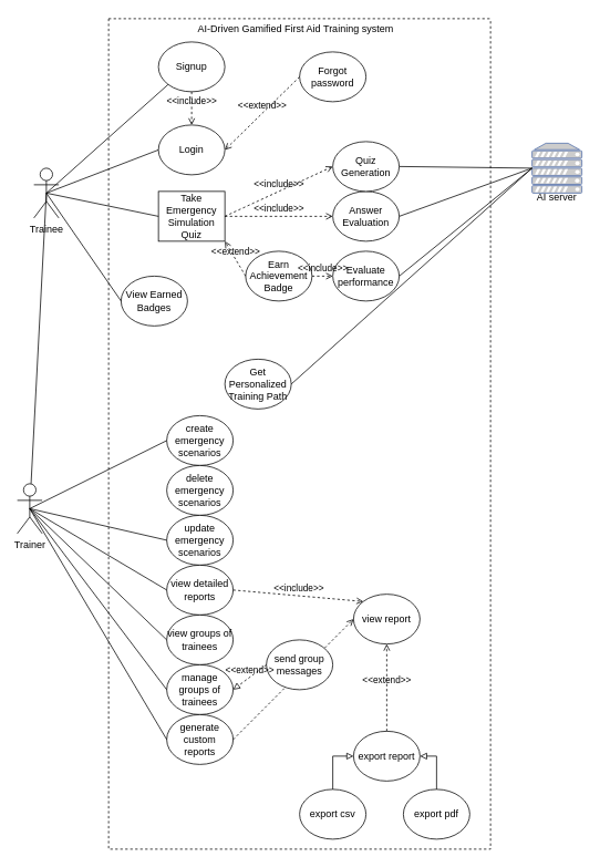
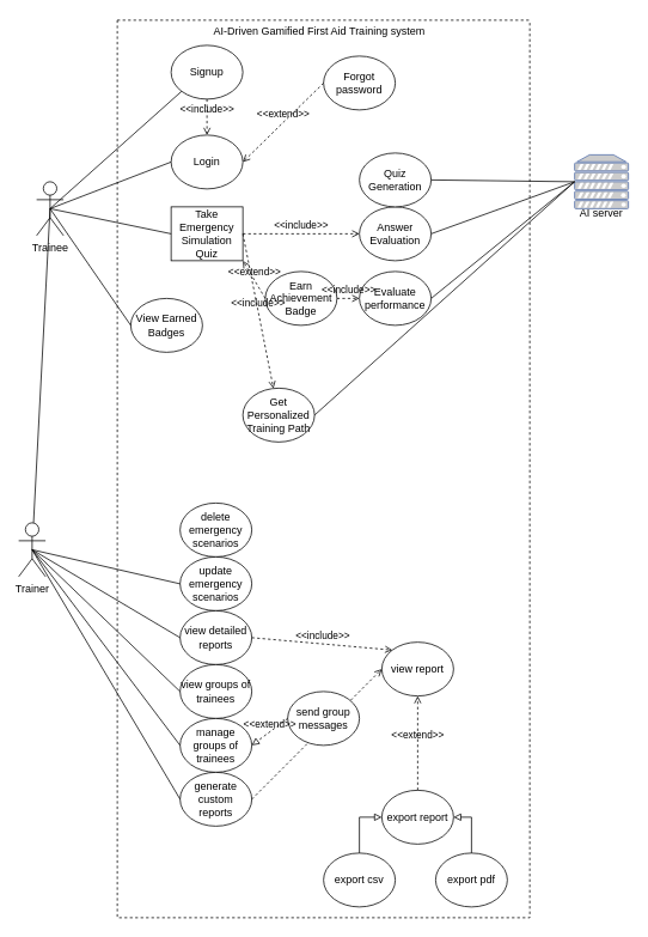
- <mxCell id="37" value="&amp;lt;&amp;lt;include&amp;gt;&amp;gt;" style="html=1;verticalAlign=bottom;labelBackgroundColor=none;endArrow=open;endFill=0;dashed=1;rounded=0;exitX=1;exitY=0.5;exitDx=0;exitDy=0;entryX=0;entryY=0.5;entryDx=0;entryDy=0;" edge="1" parent="4" source="9" target="36"><mxGeometry width="160" relative="1" as="geometry"><mxPoint x="150" y="208" as="sourcePoint" /><mxPoint x="270" y="208" as="targetPoint" /></mxGeometry></mxCell>
+ <mxCell id="37" value="&amp;lt;&amp;lt;include&amp;gt;&amp;gt;" style="html=1;verticalAlign=bottom;labelBackgroundColor=none;endArrow=open;endFill=0;dashed=1;rounded=0;exitX=1;exitY=0.5;exitDx=0;exitDy=0;" edge="1" parent="4" source="9" target="13"><mxGeometry width="160" relative="1" as="geometry"><mxPoint x="150" y="208" as="sourcePoint" /><mxPoint x="270" y="208" as="targetPoint" /></mxGeometry></mxCell>
- <mxCell id="14" value="create emergency scenarios" style="ellipse;whiteSpace=wrap;html=1;" vertex="1" parent="4"><mxGeometry x="70" y="478" width="80" height="60" as="geometry" /></mxCell>
- <mxCell id="48" value="" style="endArrow=none;html=1;rounded=0;exitX=0.5;exitY=0.5;exitDx=0;exitDy=0;exitPerimeter=0;entryX=0;entryY=0.5;entryDx=0;entryDy=0;startFill=0;" edge="1" parent="1" source="2" target="14"><mxGeometry width="50" height="50" relative="1" as="geometry"><mxPoint x="65" y="242" as="sourcePoint" /><mxPoint x="220" y="452" as="targetPoint" /></mxGeometry></mxCell>
